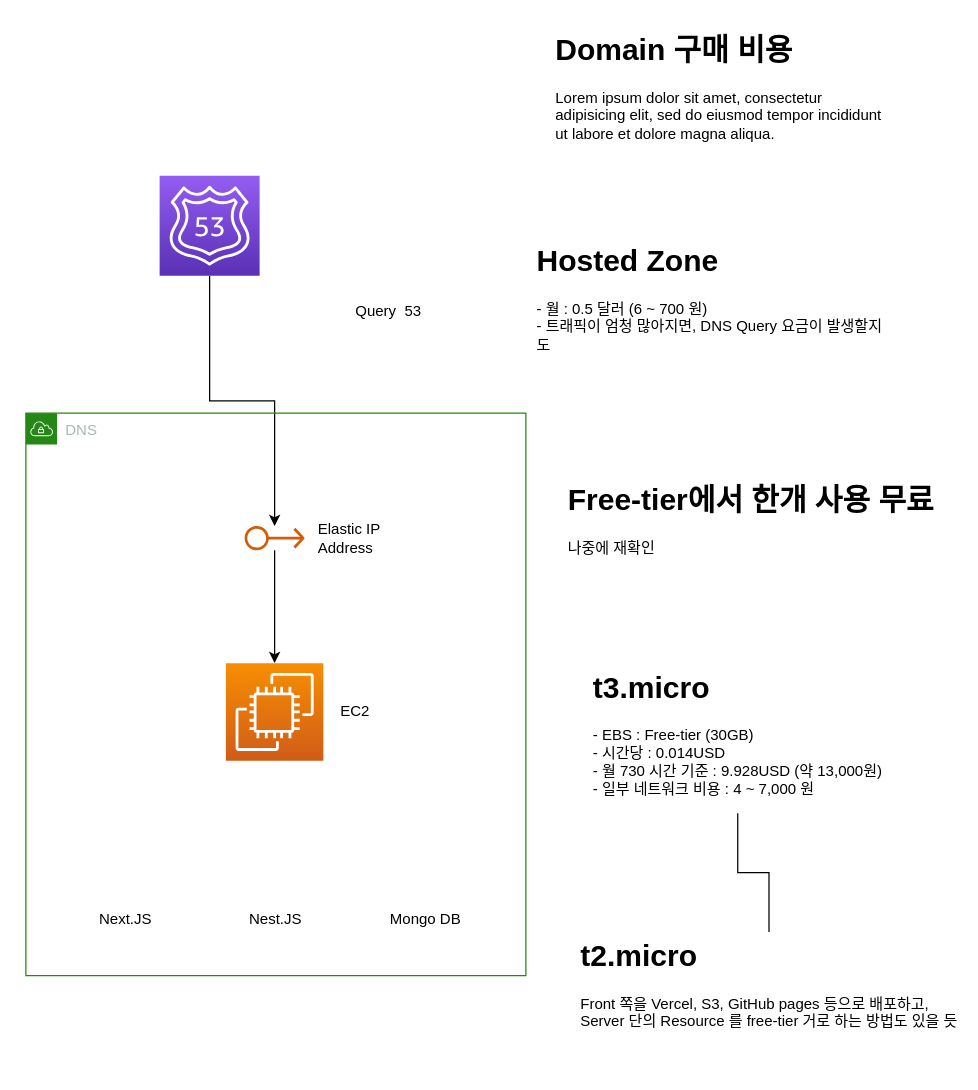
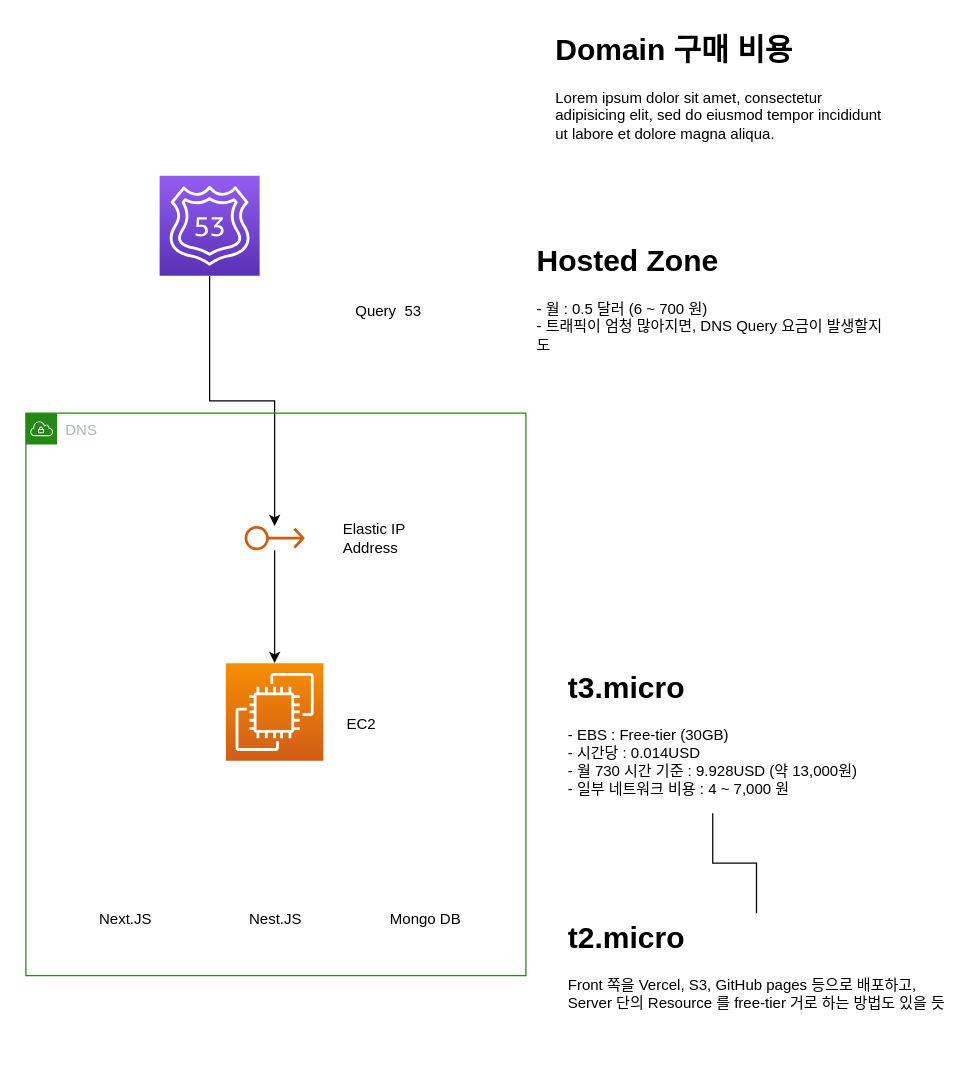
- <mxCell id="8" value="Elastic IP&lt;br&gt;Address" style="text;html=1;strokeColor=none;fillColor=none;align=left;verticalAlign=middle;whiteSpace=wrap;rounded=0;" parent="4" vertex="1"><mxGeometry x="232" y="85" width="60" height="30" as="geometry" /></mxCell>
+ <mxCell id="8" value="Elastic IP&lt;br&gt;Address" style="text;html=1;strokeColor=none;fillColor=none;align=left;verticalAlign=middle;whiteSpace=wrap;rounded=0;" parent="4" vertex="1"><mxGeometry x="252" y="85" width="60" height="30" as="geometry" /></mxCell>
- <mxCell id="20" value="&lt;h1&gt;Free-tier에서 한개 사용 무료&lt;/h1&gt;&lt;p&gt;나중에 재확인&lt;/p&gt;" style="text;html=1;strokeColor=none;fillColor=none;spacing=5;spacingTop=-20;whiteSpace=wrap;overflow=hidden;rounded=0;" parent="1" vertex="1"><mxGeometry x="449" y="380" width="311" height="120" as="geometry" /></mxCell>
- <mxCell id="9" value="EC2" style="text;html=1;strokeColor=none;fillColor=none;align=left;verticalAlign=middle;whiteSpace=wrap;rounded=0;" parent="4" vertex="1"><mxGeometry x="250" y="224" width="60" height="30" as="geometry" /></mxCell>
+ <mxCell id="9" value="EC2" style="text;html=1;strokeColor=none;fillColor=none;align=left;verticalAlign=middle;whiteSpace=wrap;rounded=0;" parent="4" vertex="1"><mxGeometry x="255" y="234" width="60" height="30" as="geometry" /></mxCell>
- <mxCell id="18" value="&lt;h1&gt;t3.micro&lt;/h1&gt;&lt;p&gt;- EBS : Free-tier (30GB)&lt;br&gt;- 시간당 : 0.014USD&lt;br&gt;&lt;span style=&quot;background-color: initial;&quot;&gt;- 월 730 시간 기준 : 9.928USD (약 13,000원)&lt;br&gt;&lt;/span&gt;&lt;span style=&quot;background-color: initial;&quot;&gt;- 일부 네트워크 비용 : 4 ~ 7,000 원&lt;/span&gt;&lt;/p&gt;" style="text;html=1;strokeColor=none;fillColor=none;spacing=5;spacingTop=-20;whiteSpace=wrap;overflow=hidden;rounded=0;" parent="1" vertex="1"><mxGeometry x="469" y="530" width="241" height="120" as="geometry" /></mxCell>
+ <mxCell id="18" value="&lt;h1&gt;t3.micro&lt;/h1&gt;&lt;p&gt;- EBS : Free-tier (30GB)&lt;br&gt;- 시간당 : 0.014USD&lt;br&gt;&lt;span style=&quot;background-color: initial;&quot;&gt;- 월 730 시간 기준 : 9.928USD (약 13,000원)&lt;br&gt;&lt;/span&gt;&lt;span style=&quot;background-color: initial;&quot;&gt;- 일부 네트워크 비용 : 4 ~ 7,000 원&lt;/span&gt;&lt;/p&gt;" style="text;html=1;strokeColor=none;fillColor=none;spacing=5;spacingTop=-20;whiteSpace=wrap;overflow=hidden;rounded=0;" parent="1" vertex="1"><mxGeometry x="449" y="530" width="241" height="120" as="geometry" /></mxCell>
- <mxCell id="22" value="&lt;h1&gt;t2.micro&lt;/h1&gt;&lt;p&gt;Front 쪽을 Vercel, S3, GitHub pages 등으로 배포하고,&lt;br&gt;&lt;span style=&quot;background-color: initial;&quot;&gt;Server 단의 Resource 를 free-tier 거로 하는 방법도 있을 듯&lt;/span&gt;&lt;/p&gt;" style="text;html=1;strokeColor=none;fillColor=none;spacing=5;spacingTop=-20;whiteSpace=wrap;overflow=hidden;rounded=0;" parent="1" vertex="1"><mxGeometry x="459" y="745" width="311" height="120" as="geometry" /></mxCell>
+ <mxCell id="22" value="&lt;h1&gt;t2.micro&lt;/h1&gt;&lt;p&gt;Front 쪽을 Vercel, S3, GitHub pages 등으로 배포하고,&lt;br&gt;&lt;span style=&quot;background-color: initial;&quot;&gt;Server 단의 Resource 를 free-tier 거로 하는 방법도 있을 듯&lt;/span&gt;&lt;/p&gt;" style="text;html=1;strokeColor=none;fillColor=none;spacing=5;spacingTop=-20;whiteSpace=wrap;overflow=hidden;rounded=0;" parent="1" vertex="1"><mxGeometry x="449" y="730" width="311" height="120" as="geometry" /></mxCell>
